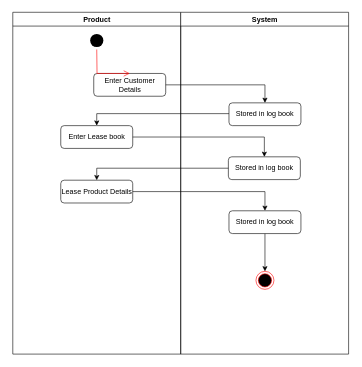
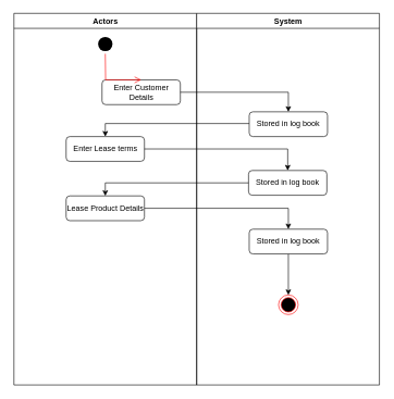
- <mxCell id="2" value="Product" style="swimlane;whiteSpace=wrap" parent="1" vertex="1"><mxGeometry x="20.5" y="20" width="280" height="570" as="geometry" /></mxCell>
+ <mxCell id="2" value="Actors" style="swimlane;whiteSpace=wrap" parent="1" vertex="1"><mxGeometry x="20.5" y="20" width="280" height="570" as="geometry" /></mxCell>
- <mxCell id="4" value="Enter Lease book" style="rounded=1;whiteSpace=wrap;html=1;" vertex="1" parent="2"><mxGeometry x="80" y="189" width="120" height="38" as="geometry" /></mxCell>
+ <mxCell id="4" value="Enter Lease terms" style="rounded=1;whiteSpace=wrap;html=1;" vertex="1" parent="2"><mxGeometry x="80" y="189" width="120" height="38" as="geometry" /></mxCell>
